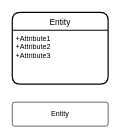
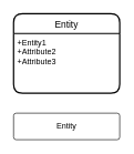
- <mxCell id="3" value="+Attribute1&#10;+Attribute2&#10;+Attribute3" style="align=left;strokeColor=none;fillColor=none;spacingLeft=4;fontSize=12;verticalAlign=top;resizable=0;rotatable=0;part=1;" vertex="1" parent="2"><mxGeometry y="30" width="160" height="90" as="geometry" /></mxCell>
+ <mxCell id="3" value="+Entity1&#10;+Attribute2&#10;+Attribute3" style="align=left;strokeColor=none;fillColor=none;spacingLeft=4;fontSize=12;verticalAlign=top;resizable=0;rotatable=0;part=1;" vertex="1" parent="2"><mxGeometry y="30" width="160" height="90" as="geometry" /></mxCell>
